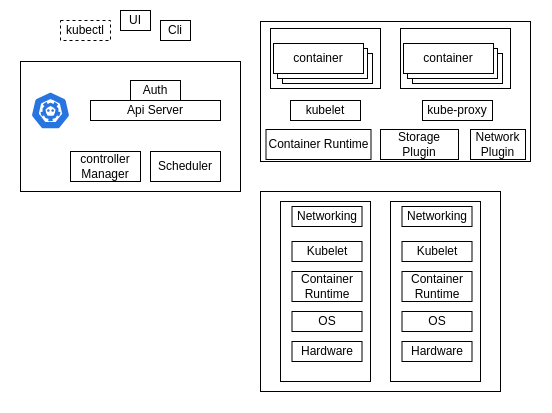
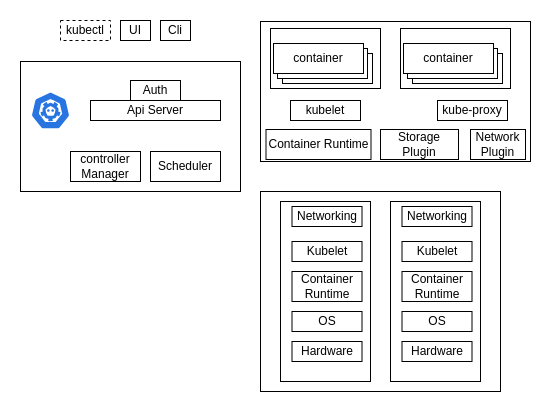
- <mxCell id="3" value="UI" style="rounded=0;whiteSpace=wrap;html=1;" vertex="1" parent="1"><mxGeometry x="120" y="10" width="30" height="20" as="geometry" /></mxCell>
+ <mxCell id="3" value="UI" style="rounded=0;whiteSpace=wrap;html=1;" vertex="1" parent="1"><mxGeometry x="120" y="20" width="30" height="20" as="geometry" /></mxCell>
- <mxCell id="13" value="kube-proxy" style="rounded=0;whiteSpace=wrap;html=1;" vertex="1" parent="1"><mxGeometry x="422" y="100" width="70" height="20" as="geometry" /></mxCell>
+ <mxCell id="13" value="kube-proxy" style="rounded=0;whiteSpace=wrap;html=1;" vertex="1" parent="1"><mxGeometry x="437" y="100" width="70" height="20" as="geometry" /></mxCell>
